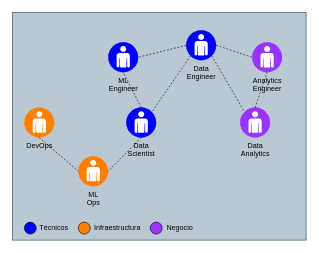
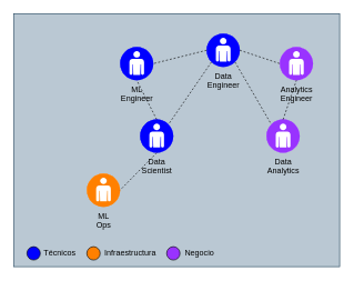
- <mxCell id="15" value="DevOps" style="fillColor=#FF8000;verticalLabelPosition=bottom;sketch=0;html=1;strokeColor=#ffffff;verticalAlign=top;align=center;points=[[0.145,0.145,0],[0.5,0,0],[0.855,0.145,0],[1,0.5,0],[0.855,0.855,0],[0.5,1,0],[0.145,0.855,0],[0,0.5,0]];pointerEvents=1;shape=mxgraph.cisco_safe.compositeIcon;bgIcon=ellipse;resIcon=mxgraph.cisco_safe.capability.user;aspect=fixed;" vertex="1" parent="1"><mxGeometry x="40" y="179" width="50" height="50" as="geometry" /></mxCell>
- <mxCell id="16" style="rounded=0;orthogonalLoop=1;jettySize=auto;html=1;exitX=0.5;exitY=1;exitDx=0;exitDy=0;exitPerimeter=0;entryX=0;entryY=0.5;entryDx=0;entryDy=0;entryPerimeter=0;endArrow=none;startFill=0;dashed=1;" edge="1" parent="1" source="15" target="8"><mxGeometry relative="1" as="geometry" /></mxCell>
